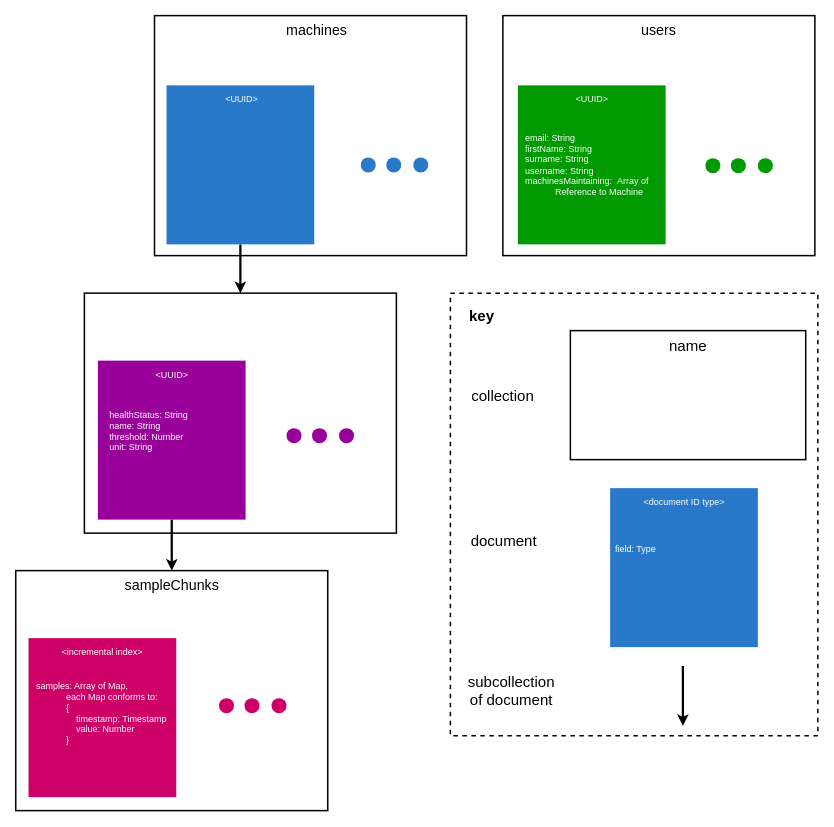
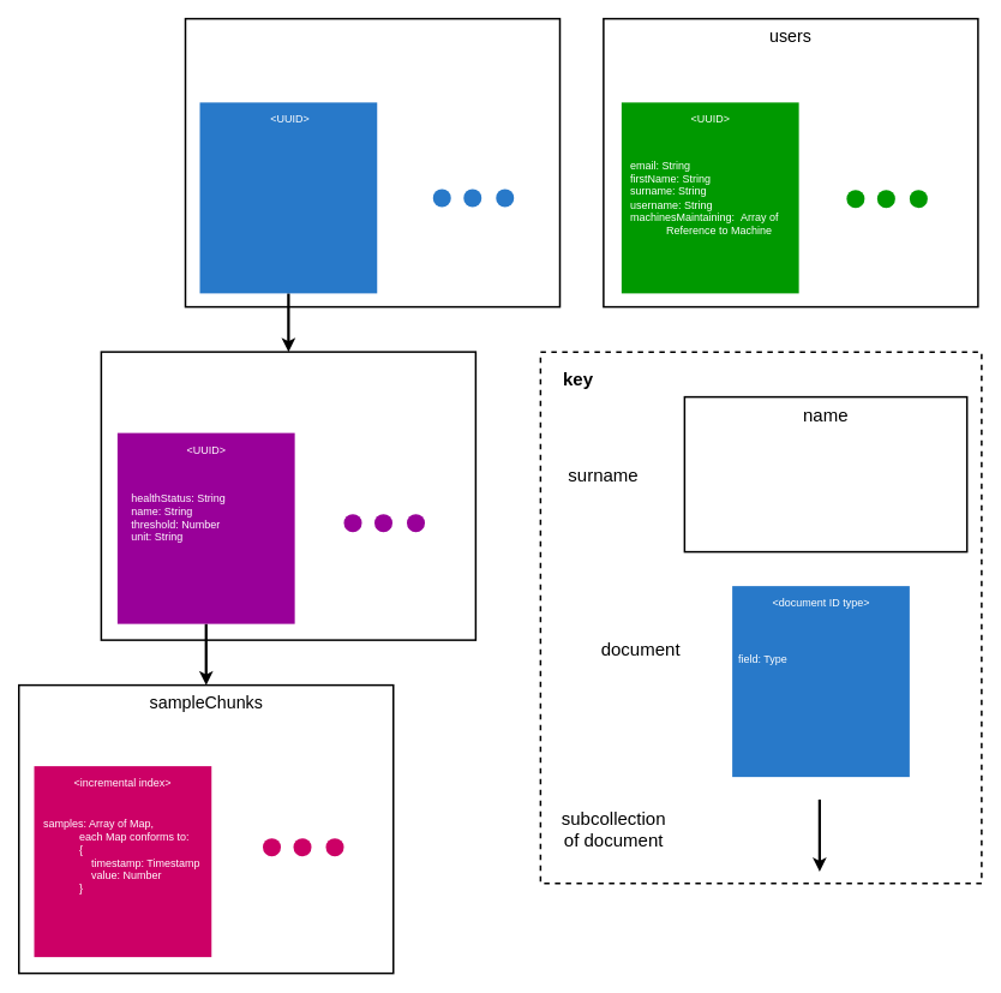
- <mxCell id="6" value="&lt;font style=&quot;font-size: 19px&quot;&gt;machines&lt;/font&gt;" style="text;html=1;strokeColor=none;fillColor=none;align=center;verticalAlign=middle;whiteSpace=wrap;rounded=0;" vertex="1" parent="1"><mxGeometry x="381.5" y="30" width="80" height="20" as="geometry" /></mxCell>
- <mxCell id="37" value="collection" style="text;html=1;strokeColor=none;fillColor=none;align=center;verticalAlign=middle;whiteSpace=wrap;rounded=0;dashed=1;fontSize=20;" vertex="1" parent="1"><mxGeometry x="630" y="516" width="80" height="20" as="geometry" /></mxCell>
+ <mxCell id="37" value="surname" style="text;html=1;strokeColor=none;fillColor=none;align=center;verticalAlign=middle;whiteSpace=wrap;rounded=0;dashed=1;fontSize=20;" vertex="1" parent="1"><mxGeometry x="630" y="516" width="80" height="20" as="geometry" /></mxCell>
- <mxCell id="40" value="document" style="text;html=1;strokeColor=none;fillColor=none;align=center;verticalAlign=middle;whiteSpace=wrap;rounded=0;dashed=1;fontSize=20;" vertex="1" parent="1"><mxGeometry x="621.5" y="710" width="98.5" height="20" as="geometry" /></mxCell>
+ <mxCell id="40" value="document" style="text;html=1;strokeColor=none;fillColor=none;align=center;verticalAlign=middle;whiteSpace=wrap;rounded=0;dashed=1;fontSize=20;" vertex="1" parent="1"><mxGeometry x="661.5" y="710" width="98.5" height="20" as="geometry" /></mxCell>
